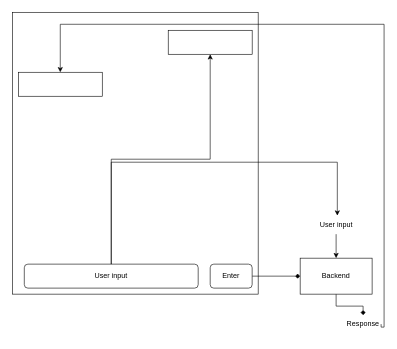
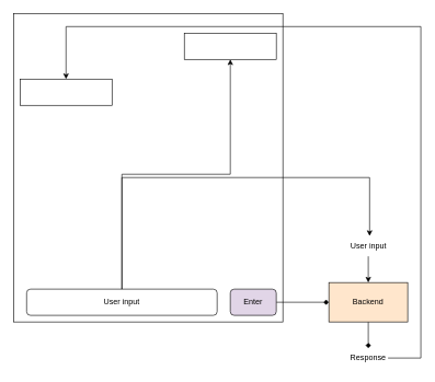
- <mxCell id="6" value="Enter" style="rounded=1;whiteSpace=wrap;html=1;" vertex="1" parent="1"><mxGeometry x="350" y="440" width="70" height="40" as="geometry" /></mxCell>
+ <mxCell id="6" value="Enter" style="rounded=1;whiteSpace=wrap;html=1;fillColor=#e1d5e7;" vertex="1" parent="1"><mxGeometry x="350" y="440" width="70" height="40" as="geometry" /></mxCell>
- <mxCell id="8" value="Backend" style="rounded=0;whiteSpace=wrap;html=1;" vertex="1" parent="1"><mxGeometry x="500" y="430" width="120" height="60" as="geometry" /></mxCell>
+ <mxCell id="8" value="Backend" style="rounded=0;whiteSpace=wrap;html=1;fillColor=#ffe6cc;" vertex="1" parent="1"><mxGeometry x="500" y="430" width="120" height="60" as="geometry" /></mxCell>
- <mxCell id="12" value="Response" style="text;html=1;align=center;verticalAlign=middle;whiteSpace=wrap;rounded=0;" vertex="1" parent="1"><mxGeometry x="575" y="525" width="60" height="30" as="geometry" /></mxCell>
+ <mxCell id="12" value="Response" style="text;html=1;align=center;verticalAlign=middle;whiteSpace=wrap;rounded=0;" vertex="1" parent="1"><mxGeometry x="530" y="530" width="60" height="30" as="geometry" /></mxCell>
